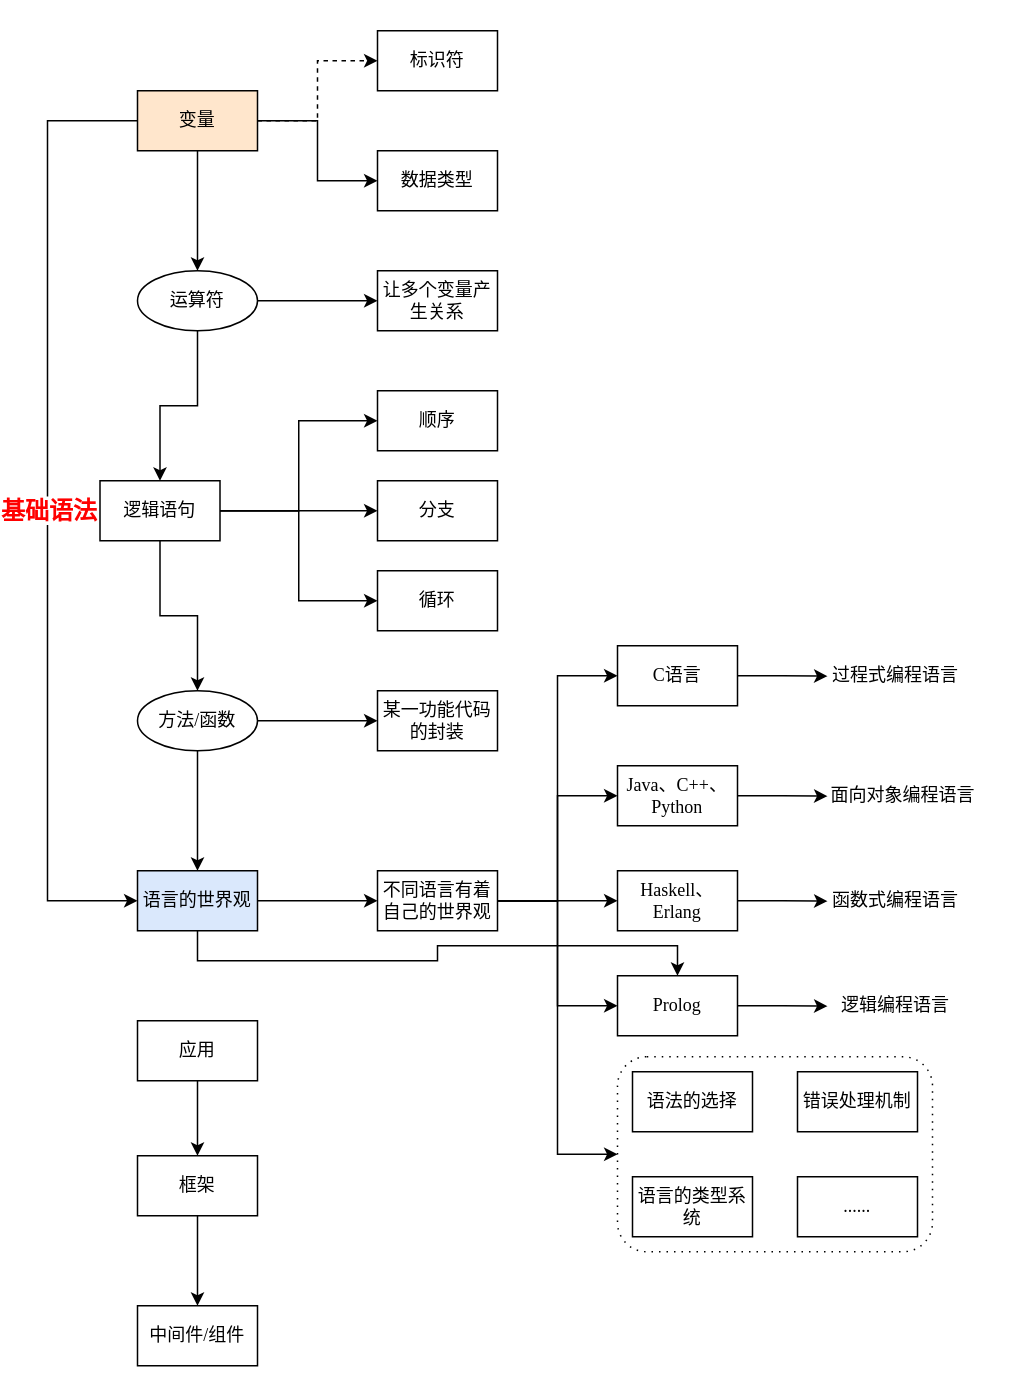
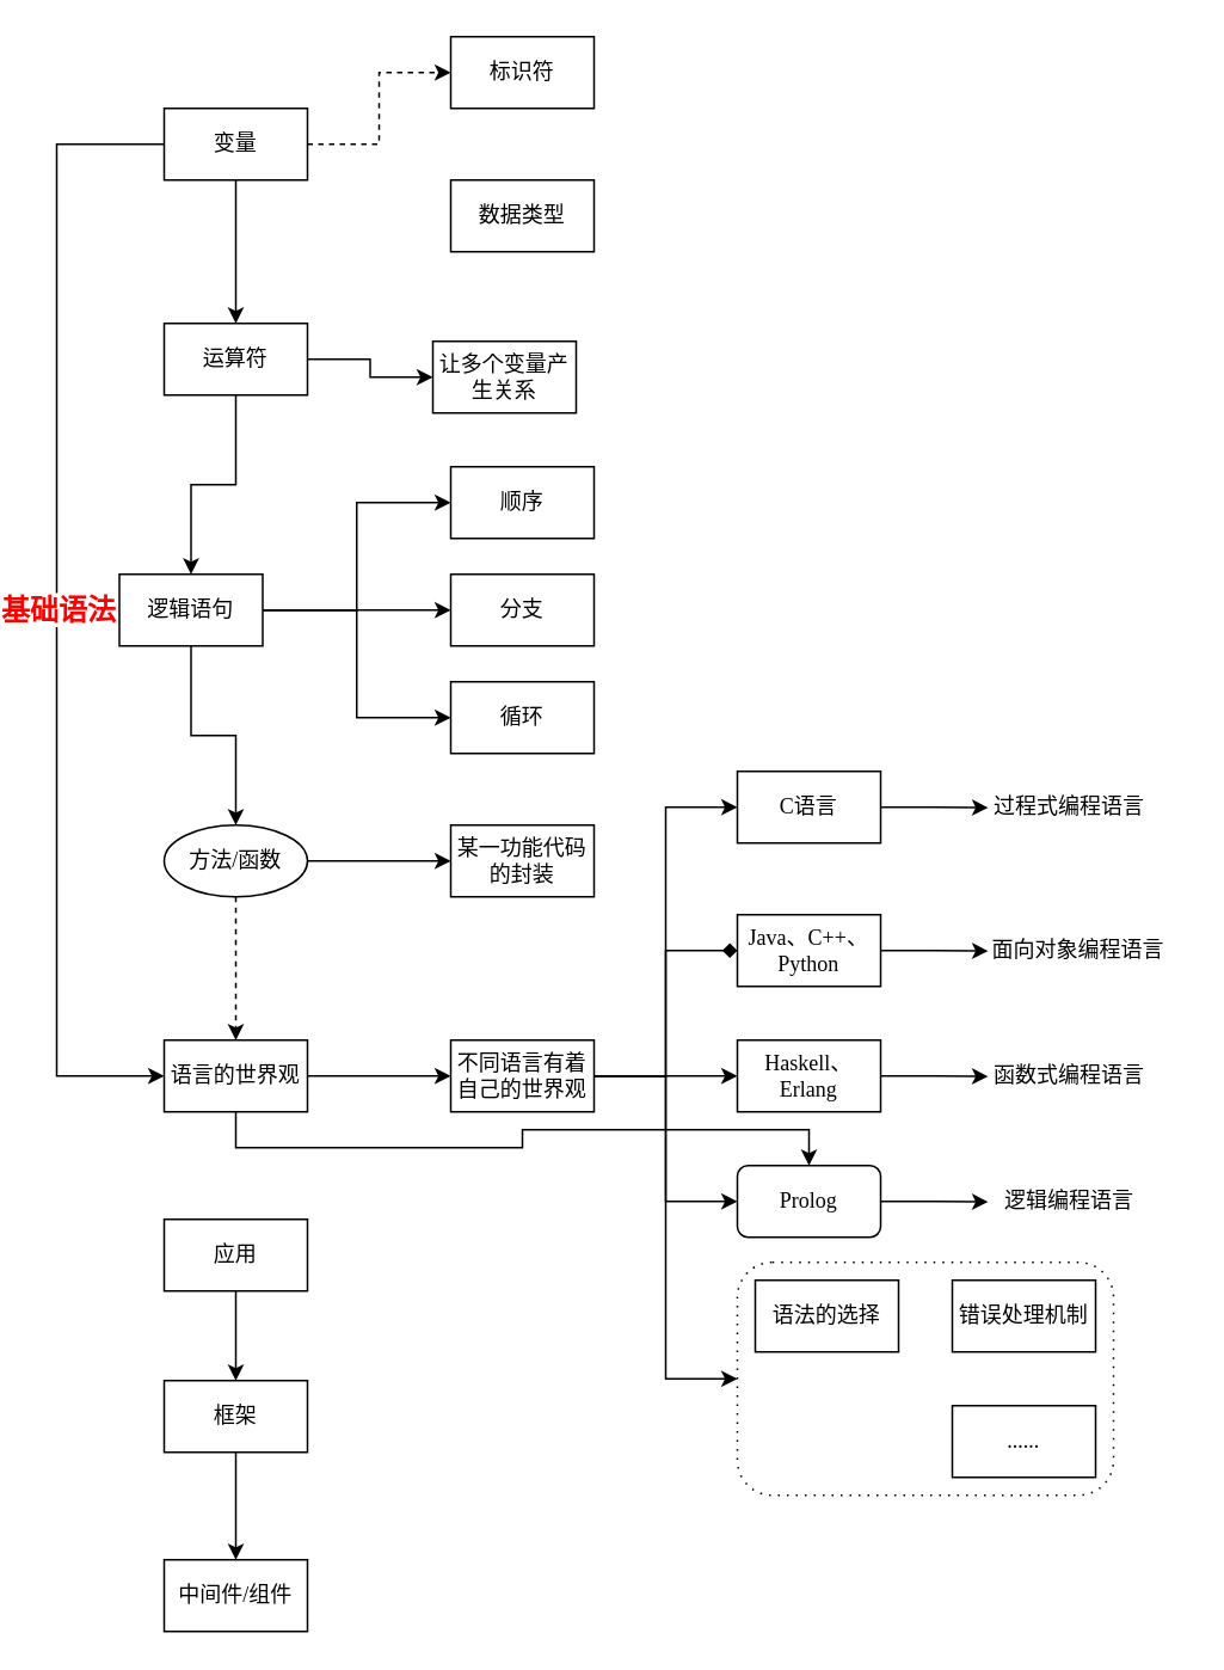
- <mxCell id="7" value="变量" style="rounded=0;whiteSpace=wrap;html=1;fontFamily=宋体;fillColor=#ffe6cc;" vertex="1" parent="1"><mxGeometry x="80" y="60" width="80" height="40" as="geometry" /></mxCell>
+ <mxCell id="7" value="变量" style="rounded=0;whiteSpace=wrap;html=1;fontFamily=宋体;" vertex="1" parent="1"><mxGeometry x="80" y="60" width="80" height="40" as="geometry" /></mxCell>
- <mxCell id="3" style="edgeStyle=orthogonalEdgeStyle;rounded=0;orthogonalLoop=1;jettySize=auto;html=1;exitX=1;exitY=0.5;exitDx=0;exitDy=0;entryX=0;entryY=0.5;entryDx=0;entryDy=0;fontFamily=宋体;" edge="1" parent="1" source="7" target="9"><mxGeometry relative="1" as="geometry" /></mxCell>
- <mxCell id="12" value="运算符" style="ellipse;whiteSpace=wrap;html=1;fontFamily=宋体;" vertex="1" parent="1"><mxGeometry x="80" y="180" width="80" height="40" as="geometry" /></mxCell>
+ <mxCell id="12" value="运算符" style="rounded=0;whiteSpace=wrap;html=1;fontFamily=宋体;" vertex="1" parent="1"><mxGeometry x="80" y="180" width="80" height="40" as="geometry" /></mxCell>
- <mxCell id="13" value="让多个变量产生关系" style="rounded=0;whiteSpace=wrap;html=1;fontFamily=宋体;" vertex="1" parent="1"><mxGeometry x="240" y="180" width="80" height="40" as="geometry" /></mxCell>
+ <mxCell id="13" value="让多个变量产生关系" style="rounded=0;whiteSpace=wrap;html=1;fontFamily=宋体;" vertex="1" parent="1"><mxGeometry x="230" y="190" width="80" height="40" as="geometry" /></mxCell>
- <mxCell id="30" style="edgeStyle=orthogonalEdgeStyle;rounded=0;orthogonalLoop=1;jettySize=auto;html=1;exitX=1;exitY=0.5;exitDx=0;exitDy=0;entryX=0;entryY=0.5;entryDx=0;entryDy=0;" edge="1" parent="1" source="34" target="39"><mxGeometry relative="1" as="geometry" /></mxCell>
+ <mxCell id="30" style="edgeStyle=orthogonalEdgeStyle;rounded=0;orthogonalLoop=1;jettySize=auto;html=1;exitX=1;exitY=0.5;exitDx=0;exitDy=0;entryX=0;entryY=0.5;entryDx=0;entryDy=0;endArrow=diamond;" edge="1" parent="1" source="34" target="39"><mxGeometry relative="1" as="geometry" /></mxCell>
- <mxCell id="23" style="edgeStyle=orthogonalEdgeStyle;rounded=0;orthogonalLoop=1;jettySize=auto;html=1;exitX=0.5;exitY=1;exitDx=0;exitDy=0;entryX=0.5;entryY=0;entryDx=0;entryDy=0;fontFamily=宋体;" edge="1" parent="1" source="24" target="28"><mxGeometry relative="1" as="geometry" /></mxCell>
+ <mxCell id="23" style="edgeStyle=orthogonalEdgeStyle;rounded=0;orthogonalLoop=1;jettySize=auto;html=1;exitX=0.5;exitY=1;exitDx=0;exitDy=0;entryX=0.5;entryY=0;entryDx=0;entryDy=0;fontFamily=宋体;dashed=1;" edge="1" parent="1" source="24" target="28"><mxGeometry relative="1" as="geometry" /></mxCell>
- <mxCell id="28" value="语言的世界观" style="rounded=0;whiteSpace=wrap;html=1;fontFamily=宋体;fillColor=#dae8fc;" vertex="1" parent="1"><mxGeometry x="80" y="580" width="80" height="40" as="geometry" /></mxCell>
+ <mxCell id="28" value="语言的世界观" style="rounded=0;whiteSpace=wrap;html=1;fontFamily=宋体;" vertex="1" parent="1"><mxGeometry x="80" y="580" width="80" height="40" as="geometry" /></mxCell>
- <mxCell id="45" value="Prolog" style="rounded=0;whiteSpace=wrap;html=1;fontFamily=Times New Roman;" vertex="1" parent="1"><mxGeometry x="400" y="650" width="80" height="40" as="geometry" /></mxCell>
+ <mxCell id="45" value="Prolog" style="whiteSpace=wrap;html=1;fontFamily=Times New Roman;rounded=1;" vertex="1" parent="1"><mxGeometry x="400" y="650" width="80" height="40" as="geometry" /></mxCell>
- <mxCell id="49" value="语言的类型系统" style="rounded=0;whiteSpace=wrap;html=1;fontFamily=宋体;" vertex="1" parent="47"><mxGeometry x="10" y="80" width="80" height="40" as="geometry" /></mxCell>
